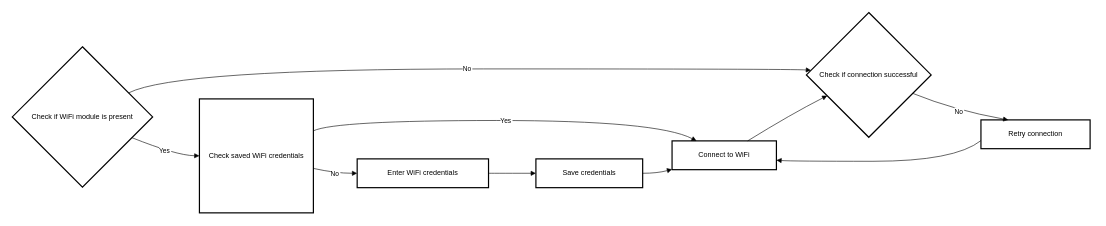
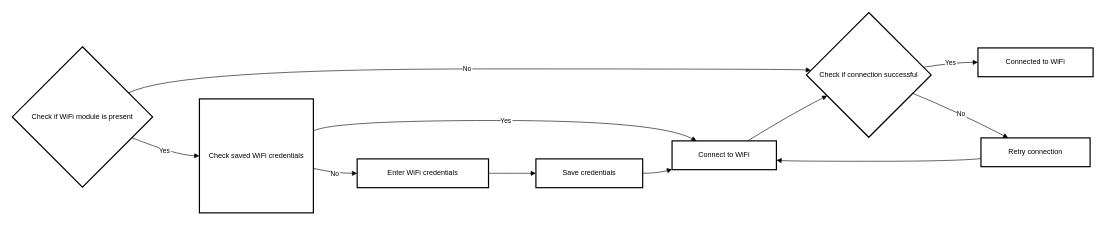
+ <mxCell id="8" value="Connected to WiFi" style="whiteSpace=wrap;strokeWidth=2;" vertex="1" parent="1"><mxGeometry x="1630" y="79" width="192" height="48" as="geometry" /></mxCell>
+ <mxCell id="17" value="Yes" style="curved=1;startArrow=none;endArrow=block;exitX=1;exitY=0.43;entryX=0;entryY=0.5;" edge="1" parent="1" source="4" target="8"><mxGeometry relative="1" as="geometry"><Array as="points"><mxPoint x="1591" y="103" /></Array></mxGeometry></mxCell>
- <mxCell id="9" value="Retry connection" style="whiteSpace=wrap;strokeWidth=2;" vertex="1" parent="1"><mxGeometry x="1635" y="199" width="182" height="48" as="geometry" /></mxCell>
+ <mxCell id="9" value="Retry connection" style="whiteSpace=wrap;strokeWidth=2;" vertex="1" parent="1"><mxGeometry x="1635" y="229" width="182" height="48" as="geometry" /></mxCell>
